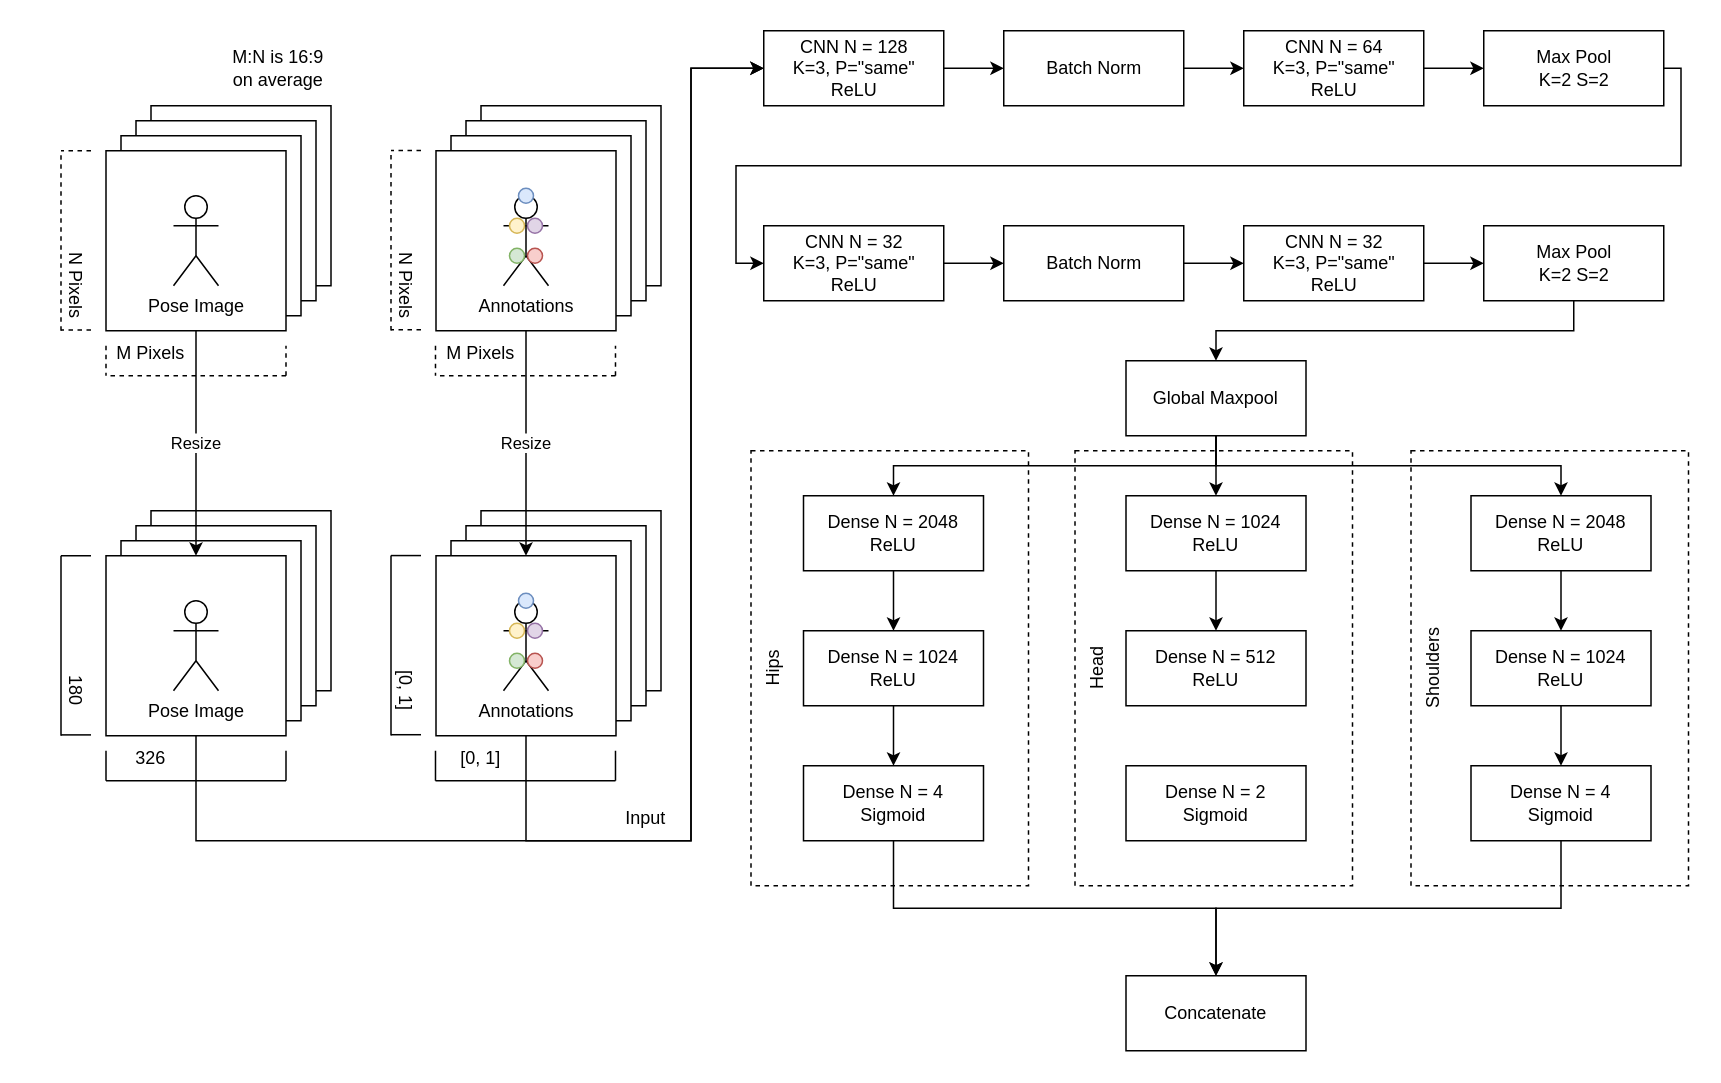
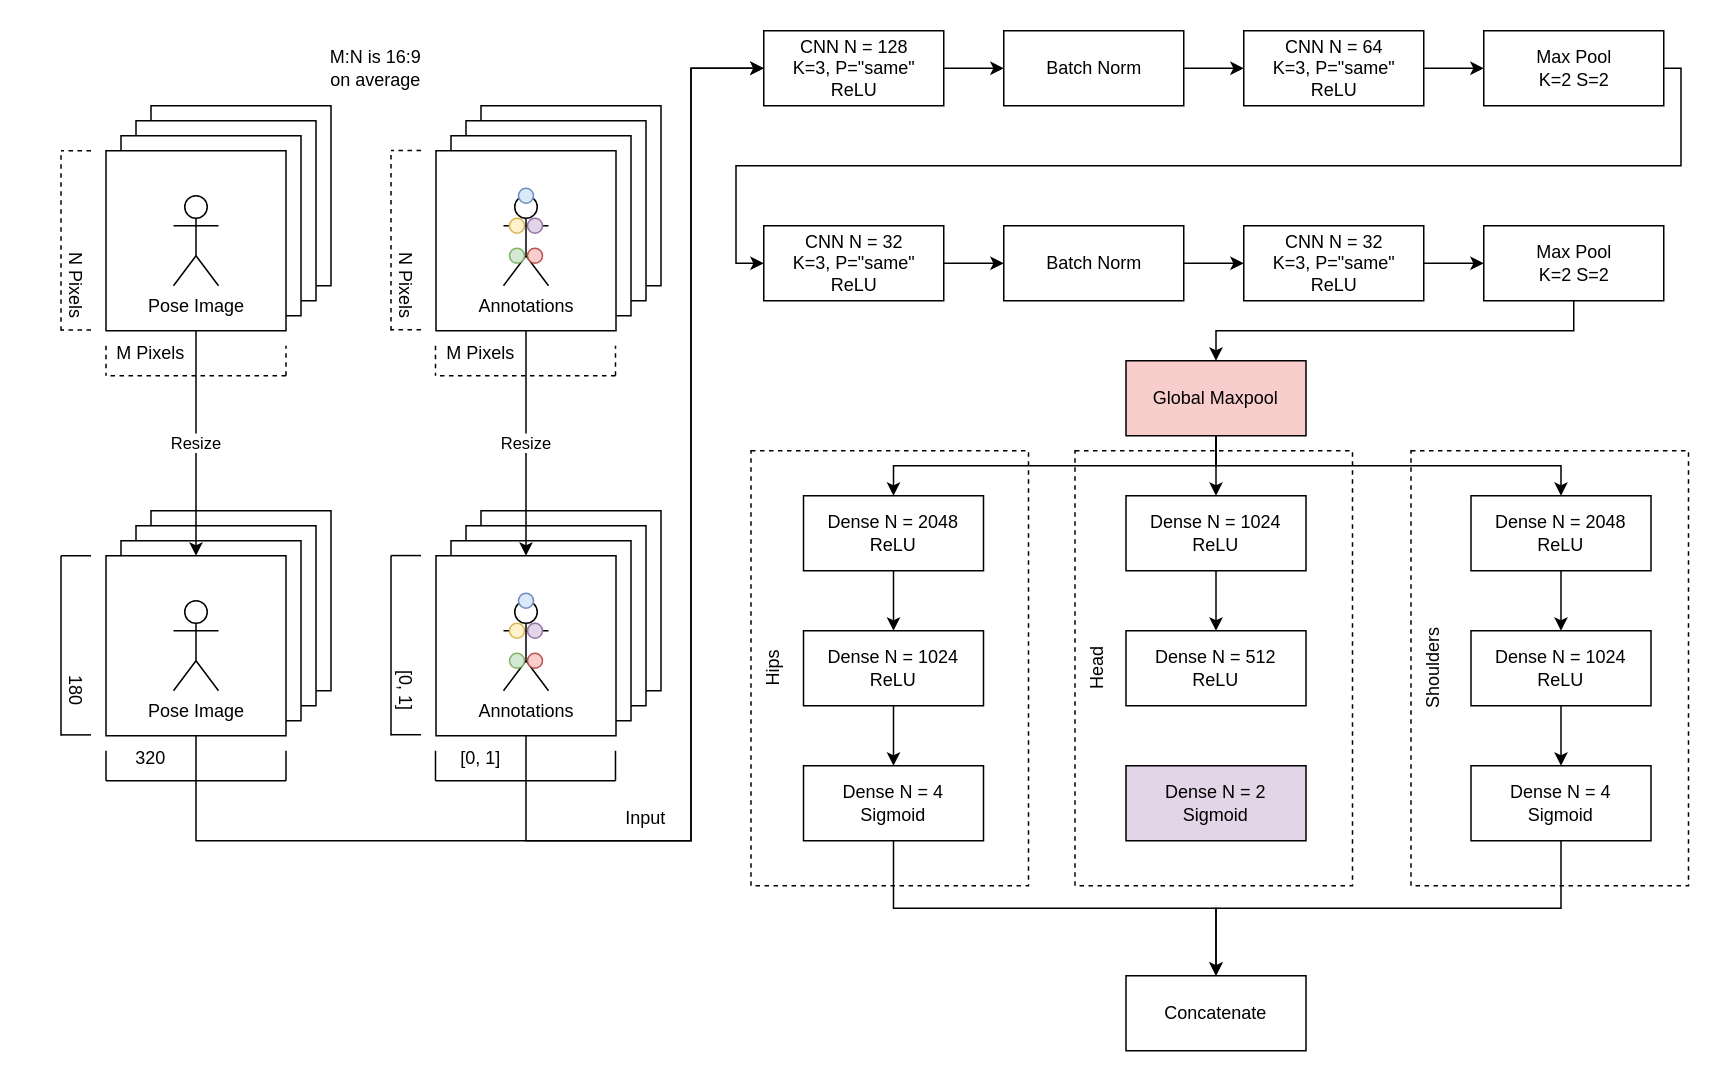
- <mxCell id="71" value="M:N is 16:9&lt;br&gt;on average" style="text;html=1;strokeColor=none;fillColor=none;align=center;verticalAlign=middle;whiteSpace=wrap;rounded=0;" vertex="1" parent="1"><mxGeometry x="135" y="30" width="100" height="30" as="geometry" /></mxCell>
+ <mxCell id="71" value="M:N is 16:9&lt;br&gt;on average" style="text;html=1;strokeColor=none;fillColor=none;align=center;verticalAlign=middle;whiteSpace=wrap;rounded=0;" vertex="1" parent="1"><mxGeometry x="200" y="30" width="100" height="30" as="geometry" /></mxCell>
- <mxCell id="93" value="Global Maxpool" style="rounded=0;whiteSpace=wrap;html=1;" vertex="1" parent="1"><mxGeometry x="750" y="240" width="120" height="50" as="geometry" /></mxCell>
+ <mxCell id="93" value="Global Maxpool" style="rounded=0;whiteSpace=wrap;html=1;fillColor=#f8cecc;" vertex="1" parent="1"><mxGeometry x="750" y="240" width="120" height="50" as="geometry" /></mxCell>
- <mxCell id="61" value="326" style="text;html=1;strokeColor=none;fillColor=none;align=center;verticalAlign=middle;whiteSpace=wrap;rounded=0;" vertex="1" parent="1"><mxGeometry x="70" y="490" width="60" height="30" as="geometry" /></mxCell>
+ <mxCell id="61" value="320" style="text;html=1;strokeColor=none;fillColor=none;align=center;verticalAlign=middle;whiteSpace=wrap;rounded=0;" vertex="1" parent="1"><mxGeometry x="70" y="490" width="60" height="30" as="geometry" /></mxCell>
- <mxCell id="104" value="Dense N = 2&lt;br&gt;Sigmoid" style="rounded=0;whiteSpace=wrap;html=1;" vertex="1" parent="1"><mxGeometry x="750" y="510" width="120" height="50" as="geometry" /></mxCell>
+ <mxCell id="104" value="Dense N = 2&lt;br&gt;Sigmoid" style="rounded=0;whiteSpace=wrap;html=1;fillColor=#e1d5e7;" vertex="1" parent="1"><mxGeometry x="750" y="510" width="120" height="50" as="geometry" /></mxCell>
